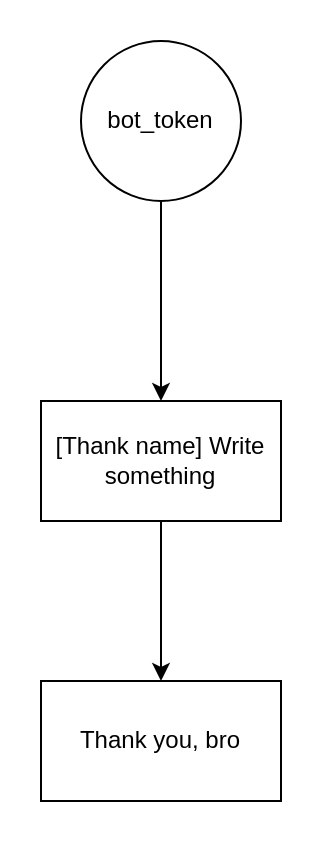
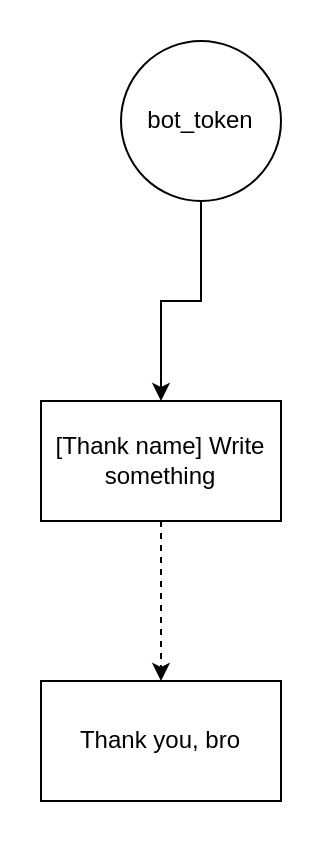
- <mxCell id="6" value="bot_token" style="ellipse;whiteSpace=wrap;html=1;aspect=fixed;" parent="1" vertex="1"><mxGeometry x="40" y="20" width="80" height="80" as="geometry" /></mxCell>
+ <mxCell id="6" value="bot_token" style="ellipse;whiteSpace=wrap;html=1;aspect=fixed;" parent="1" vertex="1"><mxGeometry x="60" y="20" width="80" height="80" as="geometry" /></mxCell>
- <mxCell id="3" value="" style="edgeStyle=orthogonalEdgeStyle;rounded=0;orthogonalLoop=1;jettySize=auto;html=1;" parent="1" source="4" target="5" edge="1"><mxGeometry relative="1" as="geometry" /></mxCell>
+ <mxCell id="3" value="" style="edgeStyle=orthogonalEdgeStyle;rounded=0;orthogonalLoop=1;jettySize=auto;html=1;dashed=1;" parent="1" source="4" target="5" edge="1"><mxGeometry relative="1" as="geometry" /></mxCell>
